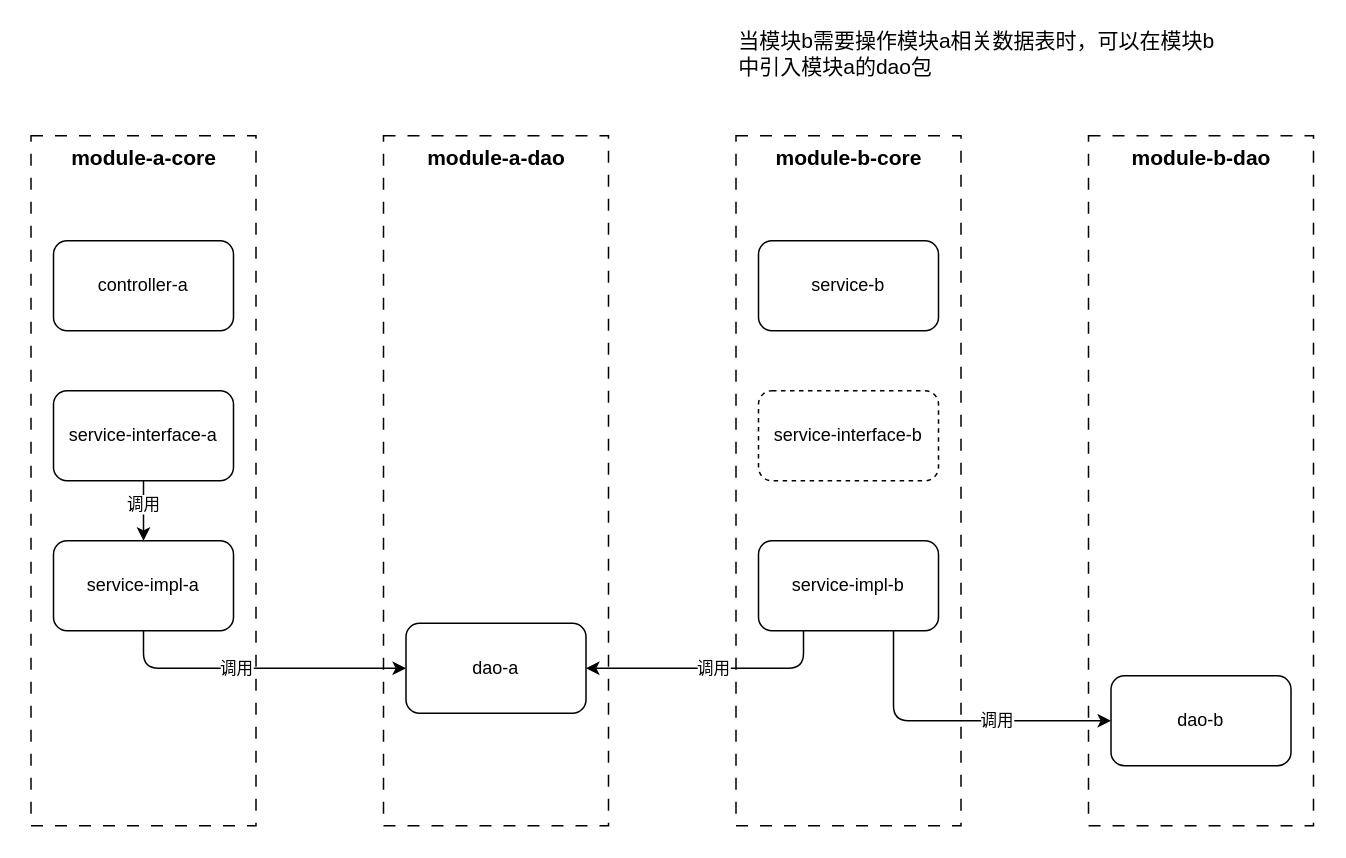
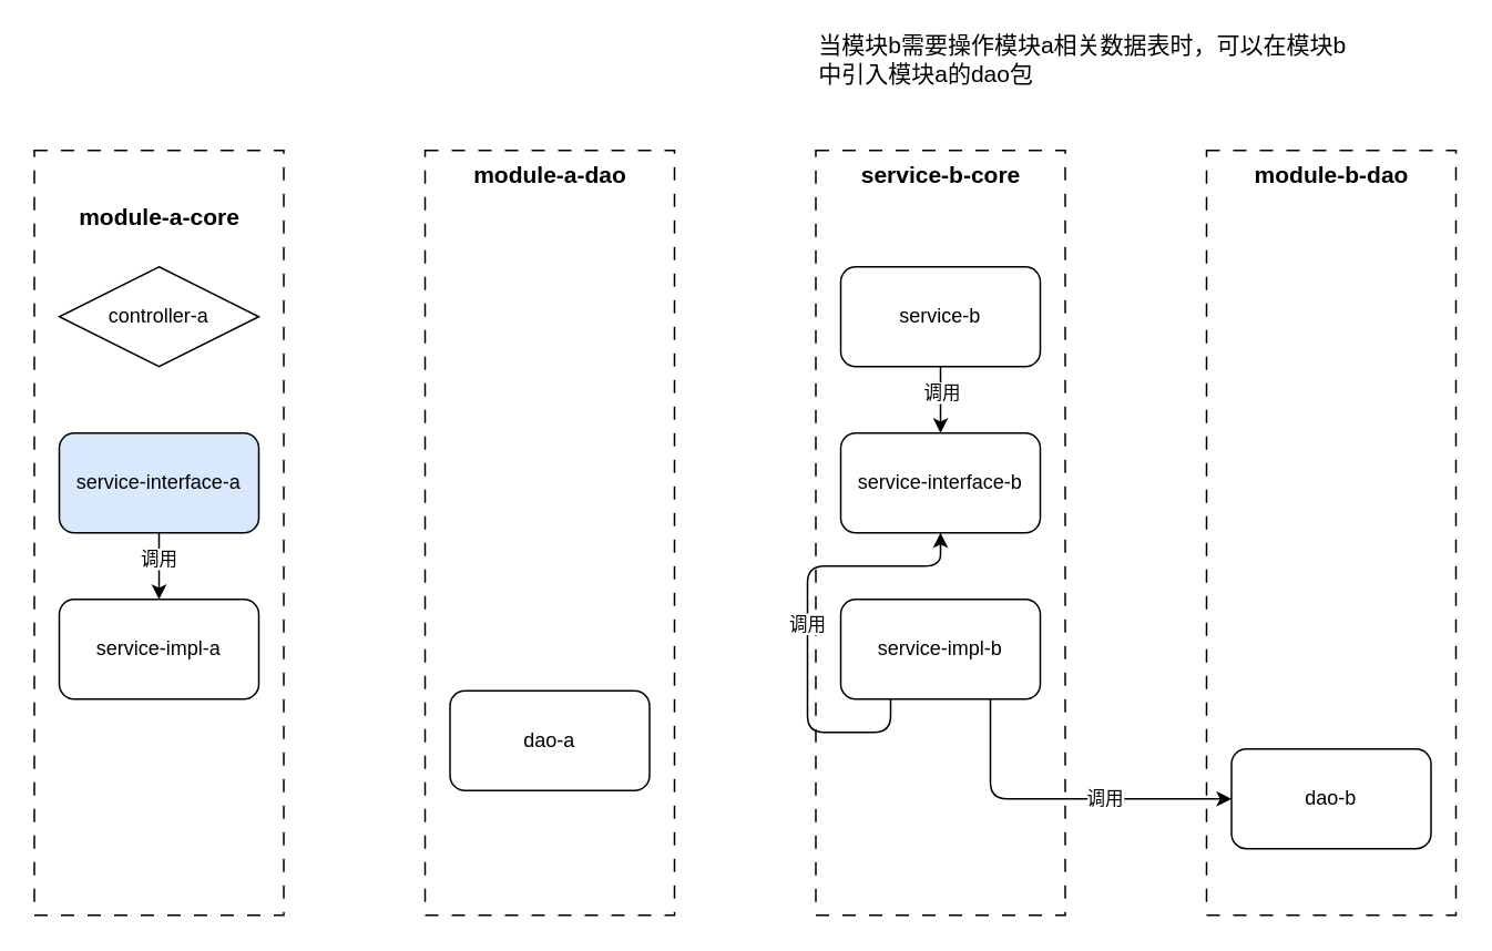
- <mxCell id="11" value="&lt;b&gt;&lt;font style=&quot;font-size: 14px;&quot;&gt;module-a-core&lt;/font&gt;&lt;/b&gt;" style="text;html=1;align=center;verticalAlign=middle;whiteSpace=wrap;rounded=0;" parent="1" vertex="1"><mxGeometry x="28.75" y="90" width="132.5" height="30" as="geometry" /></mxCell>
+ <mxCell id="11" value="&lt;b&gt;&lt;font style=&quot;font-size: 14px;&quot;&gt;module-a-core&lt;/font&gt;&lt;/b&gt;" style="text;html=1;align=center;verticalAlign=middle;whiteSpace=wrap;rounded=0;" parent="1" vertex="1"><mxGeometry x="28.75" y="115" width="132.5" height="30" as="geometry" /></mxCell>
- <mxCell id="24" value="&lt;b&gt;&lt;font style=&quot;font-size: 14px;&quot;&gt;module-b-core&lt;/font&gt;&lt;/b&gt;" style="text;html=1;align=center;verticalAlign=middle;whiteSpace=wrap;rounded=0;" parent="1" vertex="1"><mxGeometry x="498.75" y="90" width="132.5" height="30" as="geometry" /></mxCell>
+ <mxCell id="24" value="&lt;b&gt;&lt;font style=&quot;font-size: 14px;&quot;&gt;service-b-core&lt;/font&gt;&lt;/b&gt;" style="text;html=1;align=center;verticalAlign=middle;whiteSpace=wrap;rounded=0;" parent="1" vertex="1"><mxGeometry x="498.75" y="90" width="132.5" height="30" as="geometry" /></mxCell>
- <mxCell id="4" value="&lt;span style=&quot;background-color: transparent; color: light-dark(rgb(0, 0, 0), rgb(255, 255, 255));&quot;&gt;controller-a&lt;/span&gt;" style="rounded=1;whiteSpace=wrap;html=1;" parent="1" vertex="1"><mxGeometry x="35" y="160" width="120" height="60" as="geometry" /></mxCell>
+ <mxCell id="4" value="&lt;span style=&quot;background-color: transparent; color: light-dark(rgb(0, 0, 0), rgb(255, 255, 255));&quot;&gt;controller-a&lt;/span&gt;" style="rhombus;whiteSpace=wrap;html=1;" parent="1" vertex="1"><mxGeometry x="35" y="160" width="120" height="60" as="geometry" /></mxCell>
+ <mxCell id="16" style="edgeStyle=orthogonalEdgeStyle;rounded=0;orthogonalLoop=1;jettySize=auto;html=1;exitX=0.5;exitY=1;exitDx=0;exitDy=0;" parent="1" source="18" target="19" edge="1"><mxGeometry relative="1" as="geometry" /></mxCell>
+ <mxCell id="17" value="调用" style="edgeLabel;html=1;align=center;verticalAlign=middle;resizable=0;points=[];" parent="16" vertex="1" connectable="0"><mxGeometry x="-0.226" relative="1" as="geometry"><mxPoint as="offset" /></mxGeometry></mxCell>
- <mxCell id="7" value="&lt;span style=&quot;background-color: transparent; color: light-dark(rgb(0, 0, 0), rgb(255, 255, 255));&quot;&gt;service-&lt;/span&gt;&lt;span style=&quot;background-color: transparent; color: light-dark(rgb(0, 0, 0), rgb(255, 255, 255));&quot;&gt;interface-a&lt;/span&gt;" style="rounded=1;whiteSpace=wrap;html=1;" parent="1" vertex="1"><mxGeometry x="35" y="260" width="120" height="60" as="geometry" /></mxCell>
+ <mxCell id="7" value="&lt;span style=&quot;background-color: transparent; color: light-dark(rgb(0, 0, 0), rgb(255, 255, 255));&quot;&gt;service-&lt;/span&gt;&lt;span style=&quot;background-color: transparent; color: light-dark(rgb(0, 0, 0), rgb(255, 255, 255));&quot;&gt;interface-a&lt;/span&gt;" style="rounded=1;whiteSpace=wrap;html=1;fillColor=#dae8fc;" parent="1" vertex="1"><mxGeometry x="35" y="260" width="120" height="60" as="geometry" /></mxCell>
- <mxCell id="19" value="&lt;span style=&quot;background-color: transparent; color: light-dark(rgb(0, 0, 0), rgb(255, 255, 255));&quot;&gt;service-&lt;/span&gt;&lt;span style=&quot;background-color: transparent; color: light-dark(rgb(0, 0, 0), rgb(255, 255, 255));&quot;&gt;interface-b&lt;/span&gt;" style="rounded=1;whiteSpace=wrap;html=1;dashed=1;" parent="1" vertex="1"><mxGeometry x="505" y="260" width="120" height="60" as="geometry" /></mxCell>
+ <mxCell id="19" value="&lt;span style=&quot;background-color: transparent; color: light-dark(rgb(0, 0, 0), rgb(255, 255, 255));&quot;&gt;service-&lt;/span&gt;&lt;span style=&quot;background-color: transparent; color: light-dark(rgb(0, 0, 0), rgb(255, 255, 255));&quot;&gt;interface-b&lt;/span&gt;" style="rounded=1;whiteSpace=wrap;html=1;" parent="1" vertex="1"><mxGeometry x="505" y="260" width="120" height="60" as="geometry" /></mxCell>
- <mxCell id="8" style="edgeStyle=orthogonalEdgeStyle;rounded=1;orthogonalLoop=1;jettySize=auto;html=1;exitX=0.5;exitY=1;exitDx=0;exitDy=0;entryX=0;entryY=0.5;entryDx=0;entryDy=0;curved=0;" parent="1" source="10" target="12" edge="1"><mxGeometry relative="1" as="geometry" /></mxCell>
- <mxCell id="9" value="调用" style="edgeLabel;html=1;align=center;verticalAlign=middle;resizable=0;points=[];" parent="8" vertex="1" connectable="0"><mxGeometry x="-0.139" y="1" relative="1" as="geometry"><mxPoint as="offset" /></mxGeometry></mxCell>
- <mxCell id="22" value="调用" style="edgeStyle=orthogonalEdgeStyle;rounded=1;orthogonalLoop=1;jettySize=auto;html=1;exitX=0.25;exitY=1;exitDx=0;exitDy=0;entryX=1;entryY=0.5;entryDx=0;entryDy=0;curved=0;" parent="1" source="23" target="12" edge="1"><mxGeometry relative="1" as="geometry" /></mxCell>
+ <mxCell id="22" value="调用" style="edgeStyle=orthogonalEdgeStyle;rounded=1;orthogonalLoop=1;jettySize=auto;html=1;exitX=0.25;exitY=1;exitDx=0;exitDy=0;curved=0;" parent="1" source="23" target="19" edge="1"><mxGeometry relative="1" as="geometry" /></mxCell>
